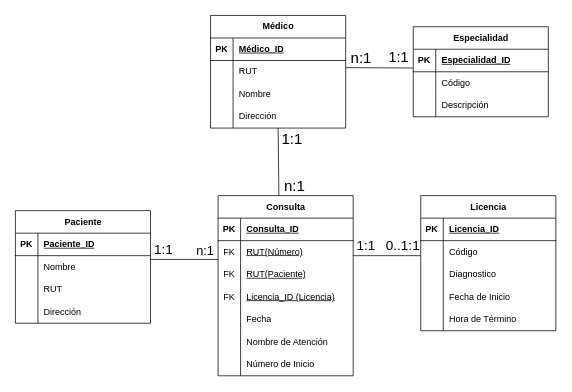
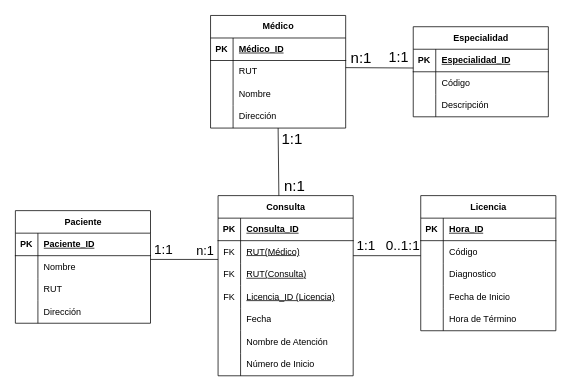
- <mxCell id="72" value="Licencia_ID" style="shape=partialRectangle;connectable=0;fillColor=none;top=0;left=0;bottom=0;right=0;align=left;spacingLeft=6;fontStyle=5;overflow=hidden;whiteSpace=wrap;html=1;" parent="70" vertex="1"><mxGeometry x="30" width="150" height="30" as="geometry"><mxRectangle width="150" height="30" as="alternateBounds" /></mxGeometry></mxCell>
+ <mxCell id="72" value="Hora_ID" style="shape=partialRectangle;connectable=0;fillColor=none;top=0;left=0;bottom=0;right=0;align=left;spacingLeft=6;fontStyle=5;overflow=hidden;whiteSpace=wrap;html=1;" parent="70" vertex="1"><mxGeometry x="30" width="150" height="30" as="geometry"><mxRectangle width="150" height="30" as="alternateBounds" /></mxGeometry></mxCell>
- <mxCell id="34" value="&lt;span style=&quot;text-decoration-line: underline;&quot;&gt;RUT(Número)&lt;/span&gt;" style="shape=partialRectangle;connectable=0;fillColor=none;top=0;left=0;bottom=0;right=0;align=left;spacingLeft=6;overflow=hidden;whiteSpace=wrap;html=1;" parent="32" vertex="1"><mxGeometry x="30" width="150" height="30" as="geometry"><mxRectangle width="150" height="30" as="alternateBounds" /></mxGeometry></mxCell>
+ <mxCell id="34" value="&lt;span style=&quot;text-decoration-line: underline;&quot;&gt;RUT(Médico)&lt;/span&gt;" style="shape=partialRectangle;connectable=0;fillColor=none;top=0;left=0;bottom=0;right=0;align=left;spacingLeft=6;overflow=hidden;whiteSpace=wrap;html=1;" parent="32" vertex="1"><mxGeometry x="30" width="150" height="30" as="geometry"><mxRectangle width="150" height="30" as="alternateBounds" /></mxGeometry></mxCell>
- <mxCell id="37" value="&lt;span style=&quot;text-decoration-line: underline;&quot;&gt;RUT(Paciente)&lt;/span&gt;" style="shape=partialRectangle;connectable=0;fillColor=none;top=0;left=0;bottom=0;right=0;align=left;spacingLeft=6;overflow=hidden;whiteSpace=wrap;html=1;" parent="35" vertex="1"><mxGeometry x="30" width="150" height="30" as="geometry"><mxRectangle width="150" height="30" as="alternateBounds" /></mxGeometry></mxCell>
+ <mxCell id="37" value="&lt;span style=&quot;text-decoration-line: underline;&quot;&gt;RUT(Consulta)&lt;/span&gt;" style="shape=partialRectangle;connectable=0;fillColor=none;top=0;left=0;bottom=0;right=0;align=left;spacingLeft=6;overflow=hidden;whiteSpace=wrap;html=1;" parent="35" vertex="1"><mxGeometry x="30" width="150" height="30" as="geometry"><mxRectangle width="150" height="30" as="alternateBounds" /></mxGeometry></mxCell>
